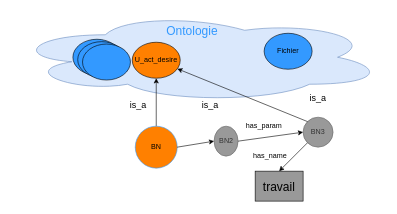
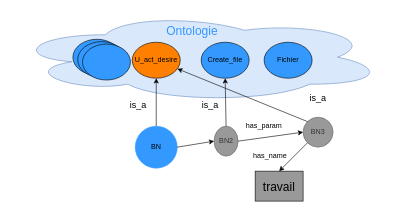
- <mxCell id="8" value="Fichier" style="ellipse;whiteSpace=wrap;html=1;strokeColor=#000000;fillColor=#3399FF;" vertex="1" parent="1"><mxGeometry x="440" y="55" width="80" height="60" as="geometry" /></mxCell>
+ <mxCell id="8" value="Fichier" style="ellipse;whiteSpace=wrap;html=1;strokeColor=#000000;fillColor=#3399FF;" vertex="1" parent="1"><mxGeometry x="440" y="70" width="80" height="60" as="geometry" /></mxCell>
+ <mxCell id="6" value="Create_file" style="ellipse;whiteSpace=wrap;html=1;strokeColor=#000000;fillColor=#3399FF;" vertex="1" parent="1"><mxGeometry x="335" y="70" width="80" height="60" as="geometry" /></mxCell>
+ <mxCell id="23" value="" style="endArrow=classic;html=1;entryX=0.5;entryY=1;entryDx=0;entryDy=0;exitX=0.5;exitY=0;exitDx=0;exitDy=0;" edge="1" parent="1" source="15" target="6"><mxGeometry width="50" height="50" relative="1" as="geometry"><mxPoint x="522" y="212" as="sourcePoint" /><mxPoint x="490" y="140" as="targetPoint" /></mxGeometry></mxCell>
- <mxCell id="4" value="BN" style="ellipse;whiteSpace=wrap;html=1;aspect=fixed;strokeColor=#3399FF;fillColor=#FF8000;" parent="1" vertex="1"><mxGeometry x="225" y="210" width="70" height="70" as="geometry" /></mxCell>
+ <mxCell id="4" value="BN" style="ellipse;whiteSpace=wrap;html=1;aspect=fixed;strokeColor=#3399FF;fillColor=#3399ff;" parent="1" vertex="1"><mxGeometry x="225" y="210" width="70" height="70" as="geometry" /></mxCell>
